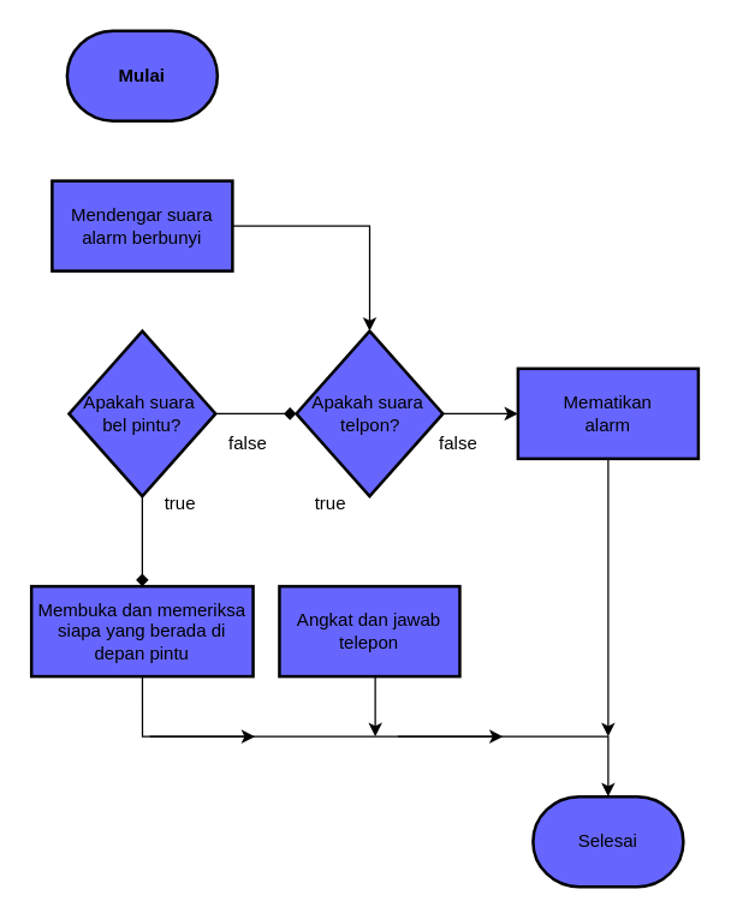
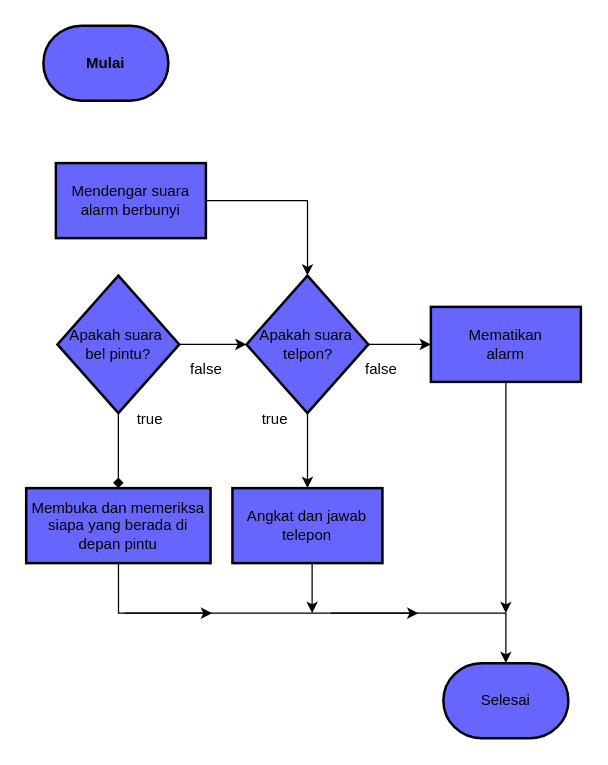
- <mxCell id="2" value="Mulai" style="strokeWidth=2;html=1;shape=mxgraph.flowchart.terminator;whiteSpace=wrap;fontStyle=1;fillColor=#6666FF;" parent="1" vertex="1"><mxGeometry x="44" y="20" width="100" height="60" as="geometry" /></mxCell>
+ <mxCell id="2" value="Mulai" style="strokeWidth=2;html=1;shape=mxgraph.flowchart.terminator;whiteSpace=wrap;fontStyle=1;fillColor=#6666FF;" parent="1" vertex="1"><mxGeometry x="34" y="20" width="100" height="60" as="geometry" /></mxCell>
- <mxCell id="16" value="Mendengar suara alarm berbunyi" style="whiteSpace=wrap;html=1;strokeWidth=2;fillColor=#6666FF;" vertex="1" parent="1"><mxGeometry x="34" y="120" width="120" height="60" as="geometry" /></mxCell>
+ <mxCell id="16" value="Mendengar suara alarm berbunyi" style="whiteSpace=wrap;html=1;strokeWidth=2;fillColor=#6666FF;" vertex="1" parent="1"><mxGeometry x="44" y="130" width="120" height="60" as="geometry" /></mxCell>
- <mxCell id="4" value="" style="edgeStyle=orthogonalEdgeStyle;rounded=0;orthogonalLoop=1;jettySize=auto;html=1;endArrow=diamond;" edge="1" parent="1" source="5" target="23"><mxGeometry relative="1" as="geometry" /></mxCell>
+ <mxCell id="4" value="" style="edgeStyle=orthogonalEdgeStyle;rounded=0;orthogonalLoop=1;jettySize=auto;html=1;" edge="1" parent="1" source="5" target="23"><mxGeometry relative="1" as="geometry" /></mxCell>
+ <mxCell id="22" value="" style="edgeStyle=orthogonalEdgeStyle;rounded=0;orthogonalLoop=1;jettySize=auto;html=1;" edge="1" parent="1" source="23" target="20"><mxGeometry relative="1" as="geometry" /></mxCell>
